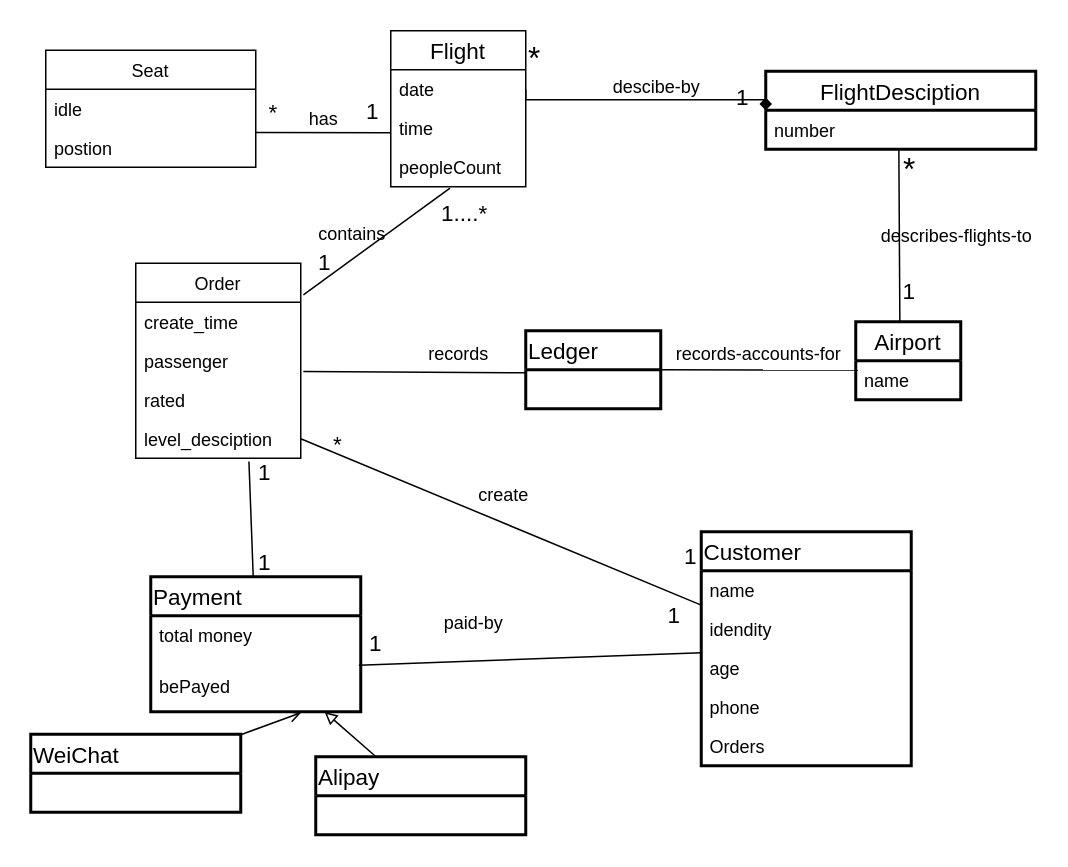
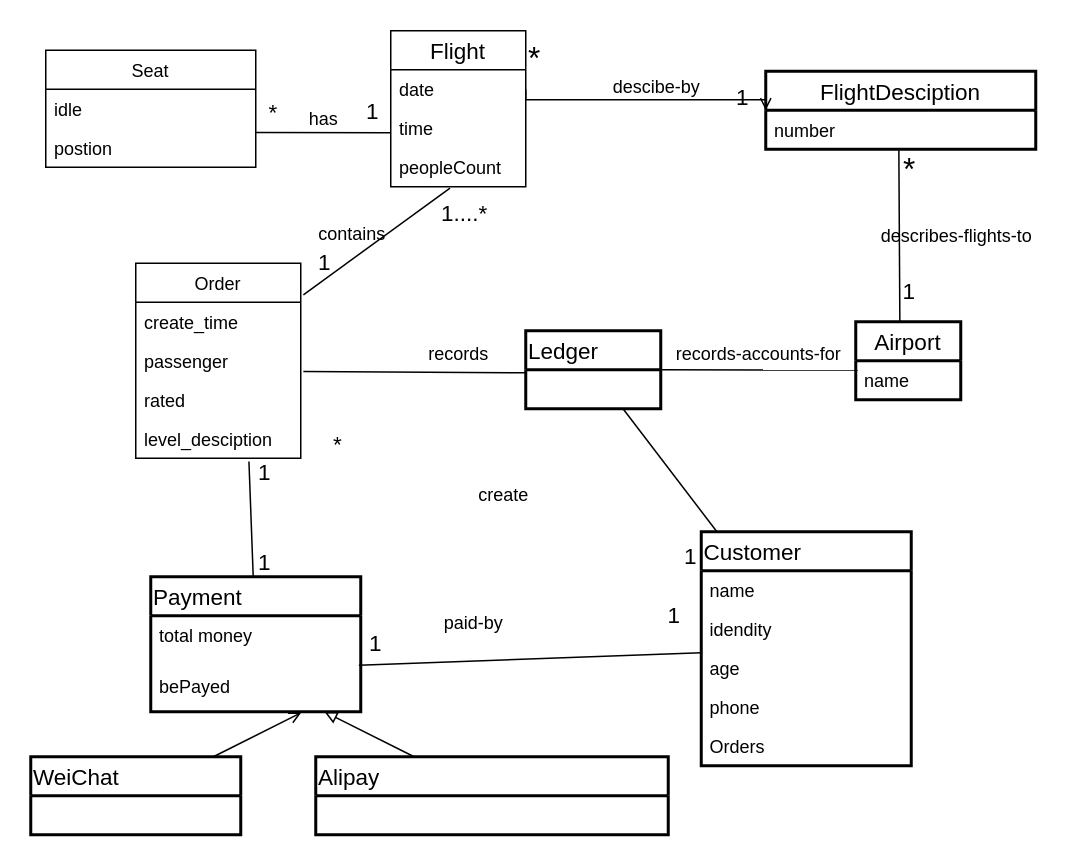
- <mxCell id="2" value="" style="endArrow=diamond;shadow=0;strokeWidth=1;rounded=0;endFill=1;edgeStyle=elbowEdgeStyle;elbow=vertical;exitX=1;exitY=0.5;exitDx=0;exitDy=0;entryX=0;entryY=0.5;entryDx=0;entryDy=0;" parent="1" source="7" target="10" edge="1"><mxGeometry x="0.5" y="41" relative="1" as="geometry"><mxPoint x="340" y="79" as="sourcePoint" /><mxPoint x="468" y="73" as="targetPoint" /><mxPoint x="-40" y="32" as="offset" /></mxGeometry></mxCell>
+ <mxCell id="2" value="" style="endArrow=open;shadow=0;strokeWidth=1;rounded=0;endFill=1;edgeStyle=elbowEdgeStyle;elbow=vertical;exitX=1;exitY=0.5;exitDx=0;exitDy=0;entryX=0;entryY=0.5;entryDx=0;entryDy=0;" parent="1" source="7" target="10" edge="1"><mxGeometry x="0.5" y="41" relative="1" as="geometry"><mxPoint x="340" y="79" as="sourcePoint" /><mxPoint x="468" y="73" as="targetPoint" /><mxPoint x="-40" y="32" as="offset" /></mxGeometry></mxCell>
- <mxCell id="19" style="edgeStyle=none;rounded=0;orthogonalLoop=1;jettySize=auto;html=1;endArrow=none;endFill=0;fontSize=15;entryX=1;entryY=0.5;entryDx=0;entryDy=0;" parent="1" source="21" target="62" edge="1"><mxGeometry relative="1" as="geometry"><mxPoint x="220.687" y="298" as="targetPoint" /></mxGeometry></mxCell>
+ <mxCell id="19" style="edgeStyle=none;rounded=0;orthogonalLoop=1;jettySize=auto;html=1;endArrow=none;endFill=0;fontSize=15;" parent="1" source="21" target="32" edge="1"><mxGeometry relative="1" as="geometry"><mxPoint x="220.687" y="298" as="targetPoint" /></mxGeometry></mxCell>
- <mxCell id="35" value="WeiChat" style="swimlane;fontStyle=0;childLayout=stackLayout;horizontal=1;startSize=26;fillColor=none;horizontalStack=0;resizeParent=1;resizeParentMax=0;resizeLast=0;collapsible=1;marginBottom=0;strokeWidth=2;fontSize=15;align=left;" parent="1" vertex="1"><mxGeometry x="20" y="489" width="140" height="52" as="geometry" /></mxCell>
+ <mxCell id="35" value="WeiChat" style="swimlane;fontStyle=0;childLayout=stackLayout;horizontal=1;startSize=26;fillColor=none;horizontalStack=0;resizeParent=1;resizeParentMax=0;resizeLast=0;collapsible=1;marginBottom=0;strokeWidth=2;fontSize=15;align=left;" parent="1" vertex="1"><mxGeometry x="20" y="504" width="140" height="52" as="geometry" /></mxCell>
- <mxCell id="37" value="Alipay" style="swimlane;fontStyle=0;childLayout=stackLayout;horizontal=1;startSize=26;fillColor=none;horizontalStack=0;resizeParent=1;resizeParentMax=0;resizeLast=0;collapsible=1;marginBottom=0;strokeWidth=2;fontSize=15;align=left;" parent="1" vertex="1"><mxGeometry x="210" y="504" width="140" height="52" as="geometry" /></mxCell>
+ <mxCell id="37" value="Alipay" style="swimlane;fontStyle=0;childLayout=stackLayout;horizontal=1;startSize=26;fillColor=none;horizontalStack=0;resizeParent=1;resizeParentMax=0;resizeLast=0;collapsible=1;marginBottom=0;strokeWidth=2;fontSize=15;align=left;" parent="1" vertex="1"><mxGeometry x="210" y="504" width="235" height="52" as="geometry" /></mxCell>
